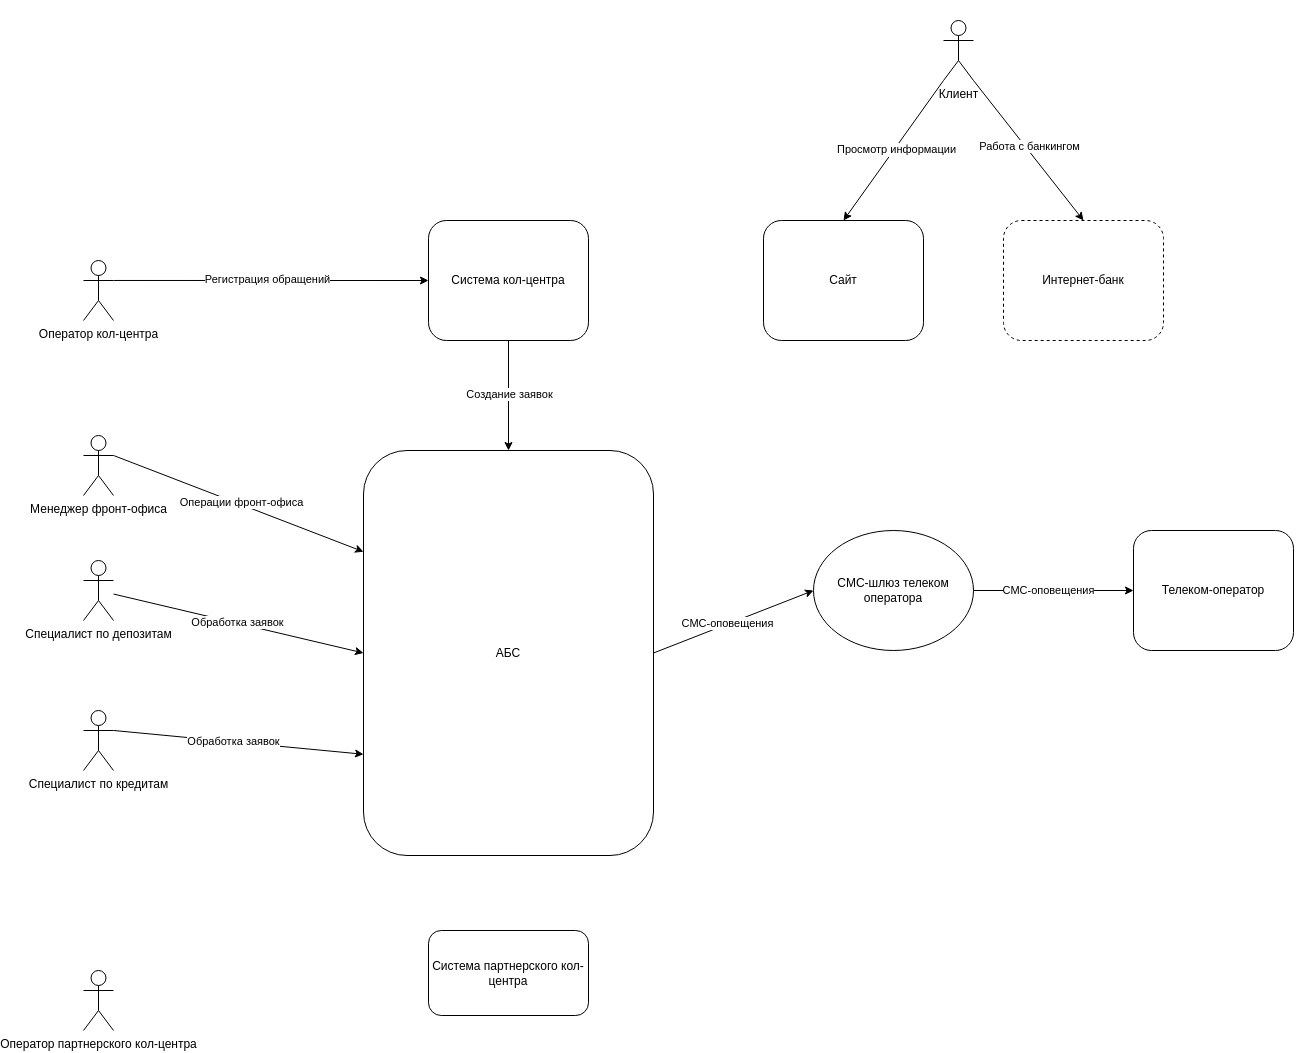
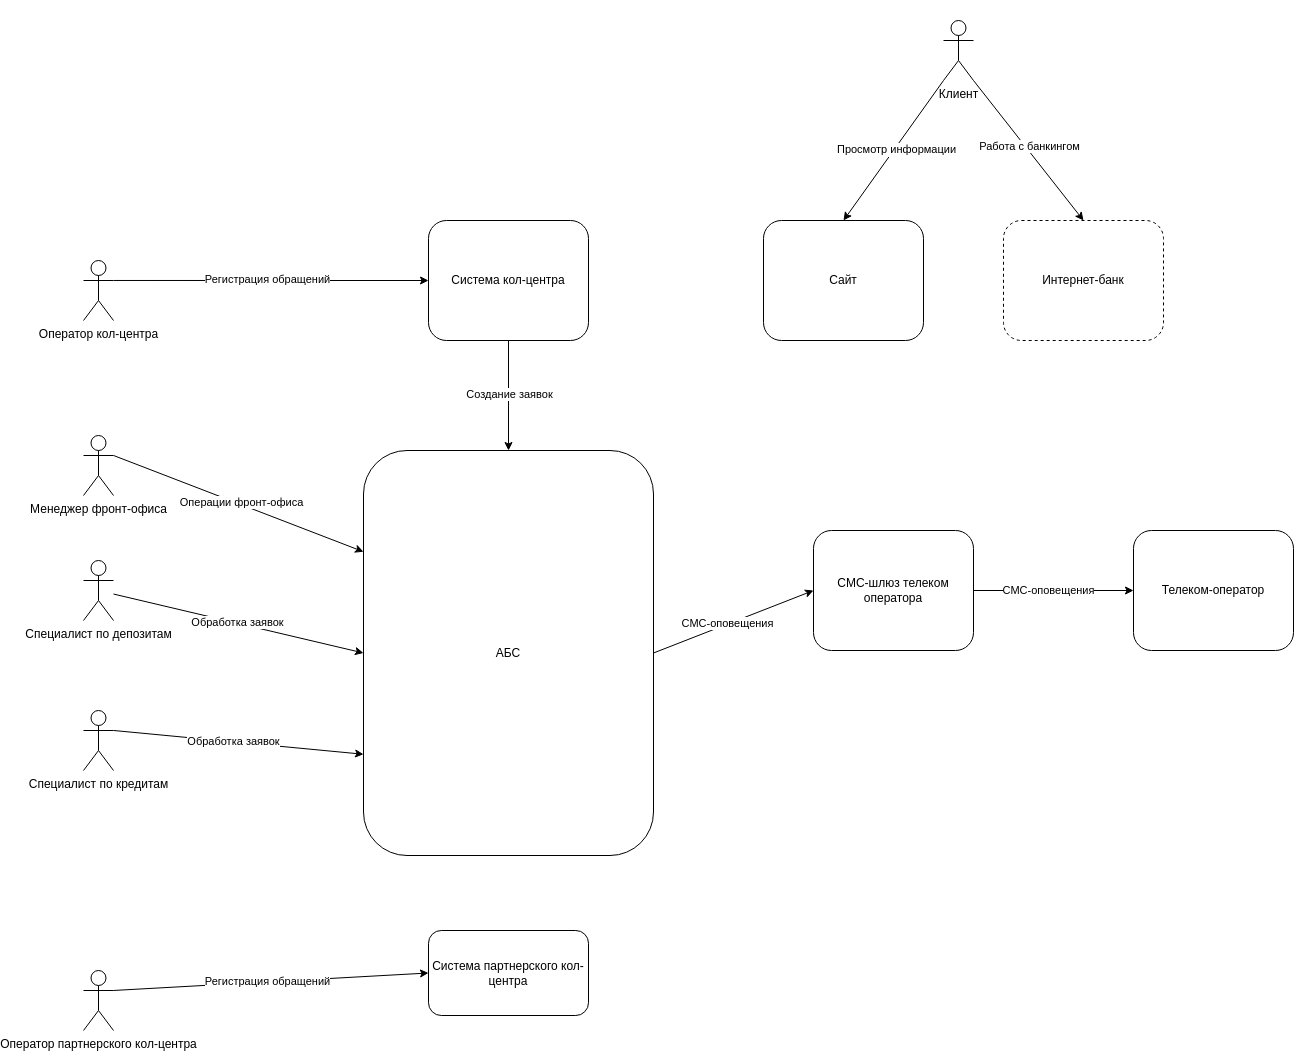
- <mxCell id="18" value="СМС-шлюз телеком оператора" style="ellipse;whiteSpace=wrap;html=1;" vertex="1" parent="1"><mxGeometry x="750" y="530" width="160" height="120" as="geometry" /></mxCell>
+ <mxCell id="18" value="СМС-шлюз телеком оператора" style="rounded=1;whiteSpace=wrap;html=1;" vertex="1" parent="1"><mxGeometry x="750" y="530" width="160" height="120" as="geometry" /></mxCell>
+ <mxCell id="26" value="" style="endArrow=classic;html=1;rounded=0;exitX=1;exitY=0.333;exitDx=0;exitDy=0;exitPerimeter=0;entryX=0;entryY=0.5;entryDx=0;entryDy=0;" edge="1" parent="1" source="24" target="25"><mxGeometry width="50" height="50" relative="1" as="geometry"><mxPoint x="220" y="1040" as="sourcePoint" /><mxPoint x="270" y="990" as="targetPoint" /></mxGeometry></mxCell>
+ <mxCell id="27" value="Регистрация обращений" style="edgeLabel;html=1;align=center;verticalAlign=middle;resizable=0;points=[];" vertex="1" connectable="0" parent="26"><mxGeometry x="-0.026" y="1" relative="1" as="geometry"><mxPoint as="offset" /></mxGeometry></mxCell>
